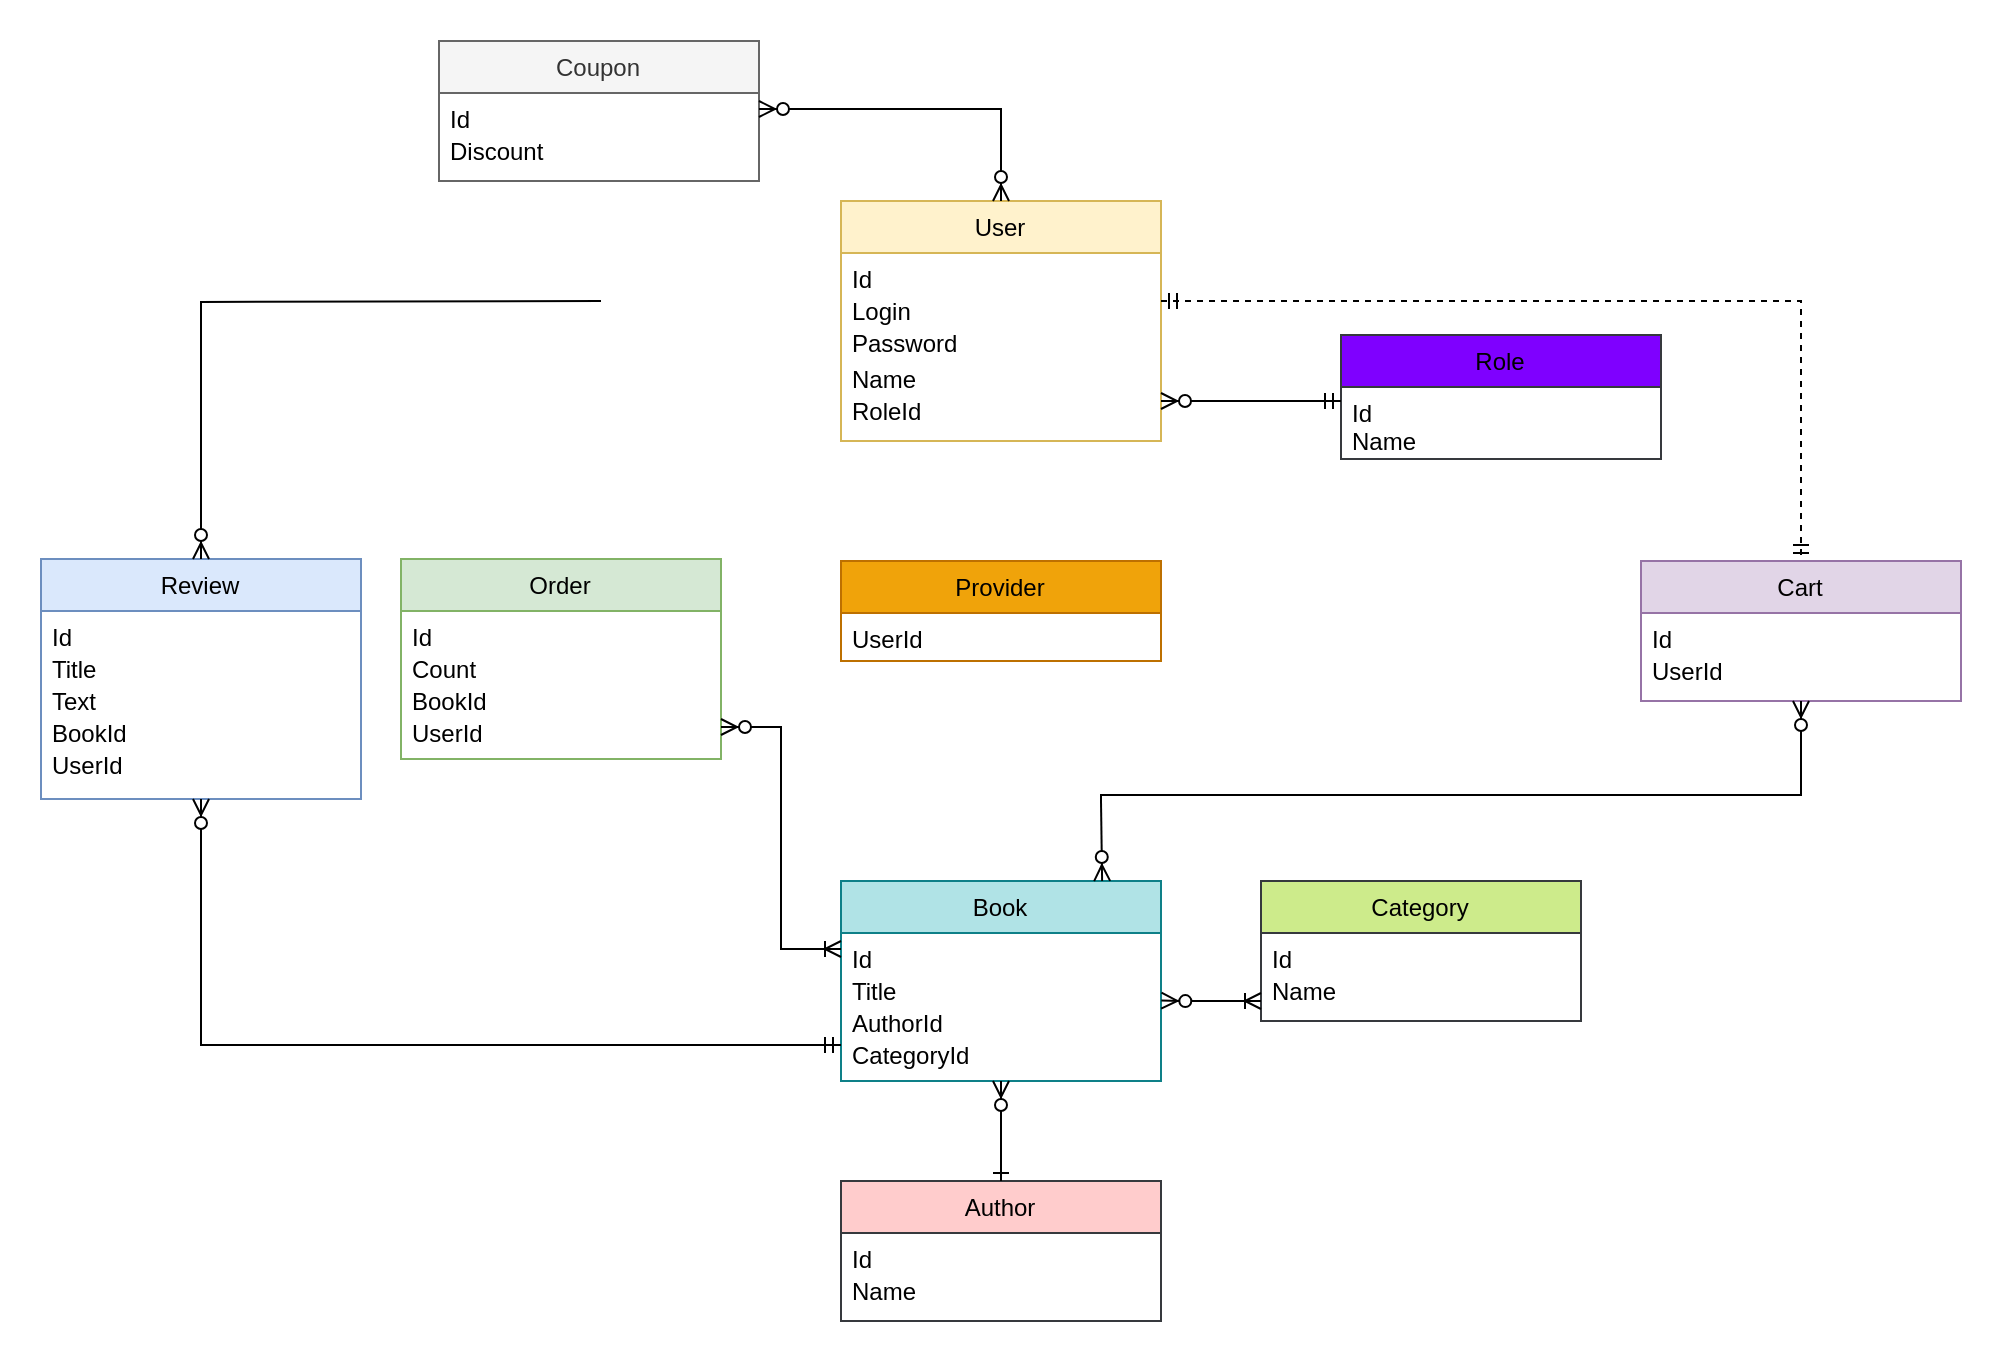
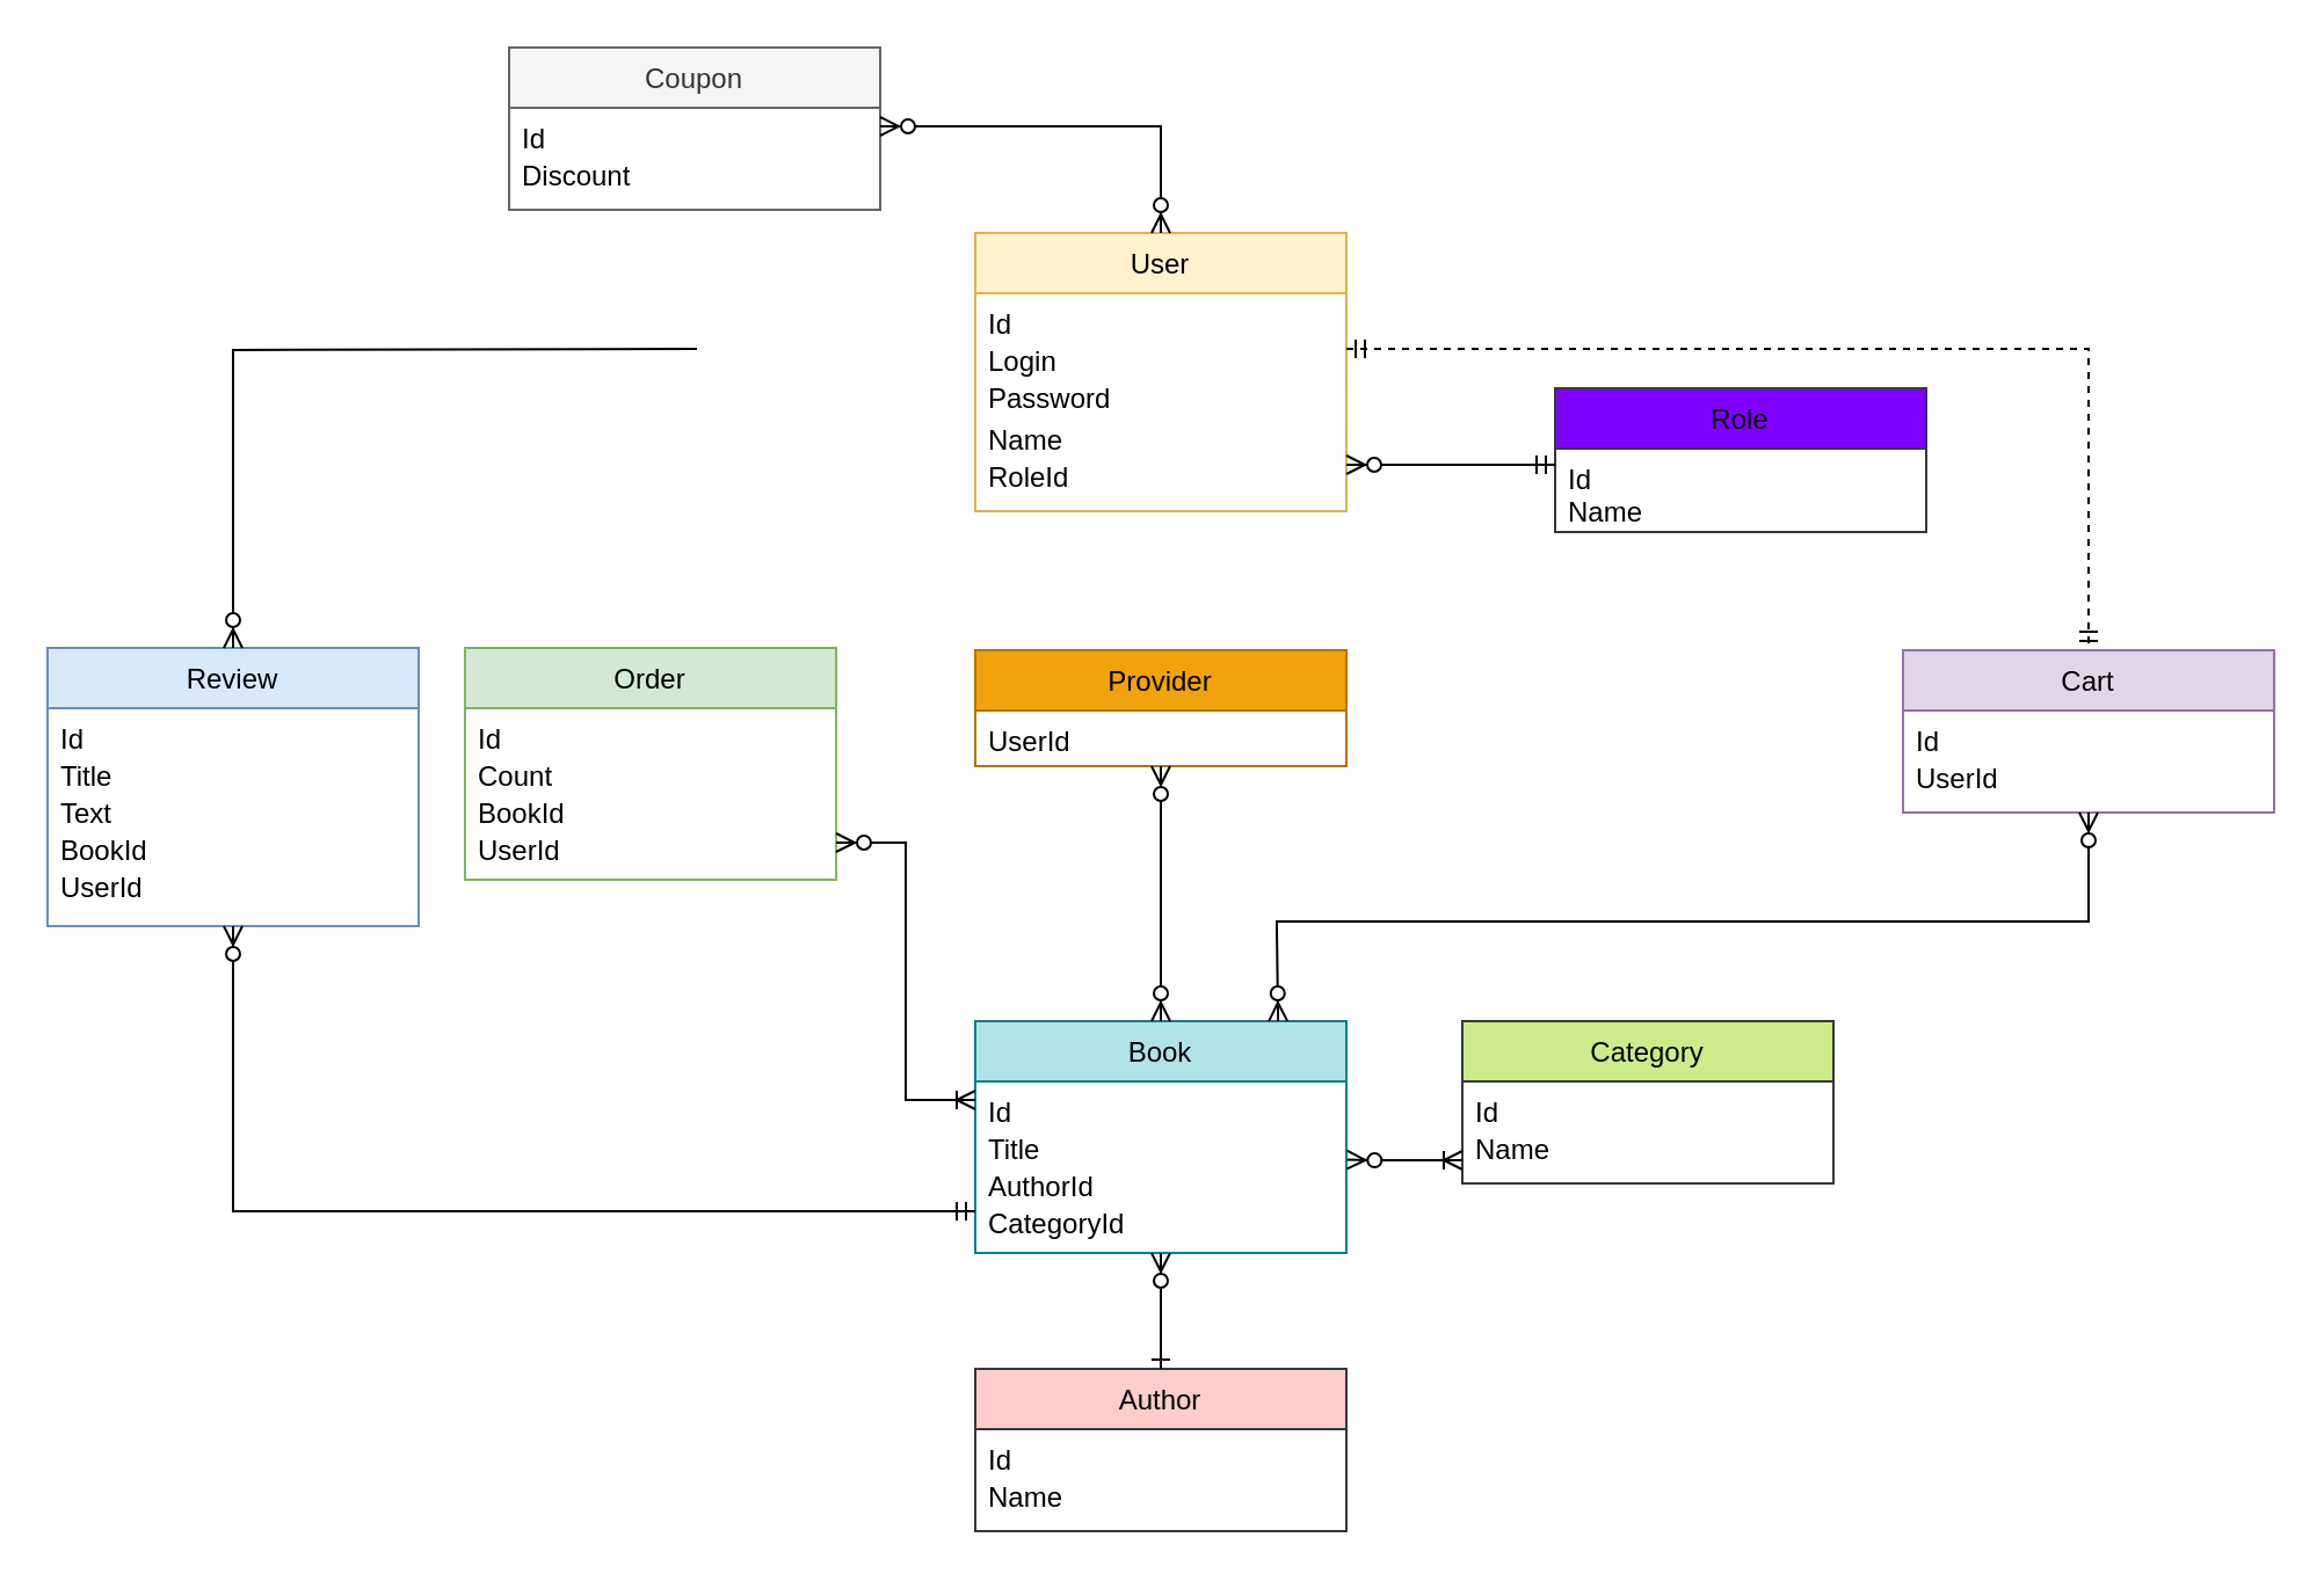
+ <mxCell id="38" value="" style="edgeStyle=orthogonalEdgeStyle;fontSize=12;html=1;endArrow=ERzeroToMany;endFill=1;startArrow=ERzeroToMany;rounded=0;exitX=0.5;exitY=0;exitDx=0;exitDy=0;entryX=0.5;entryY=1;entryDx=0;entryDy=0;" parent="1" source="27" edge="1" target="22"><mxGeometry width="100" height="100" relative="1" as="geometry"><mxPoint x="680" y="370" as="sourcePoint" /><mxPoint x="500" y="331" as="targetPoint" /></mxGeometry></mxCell>
